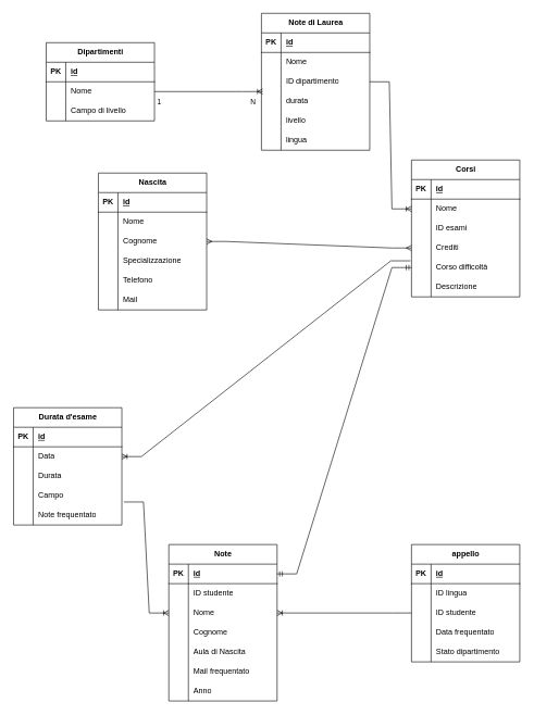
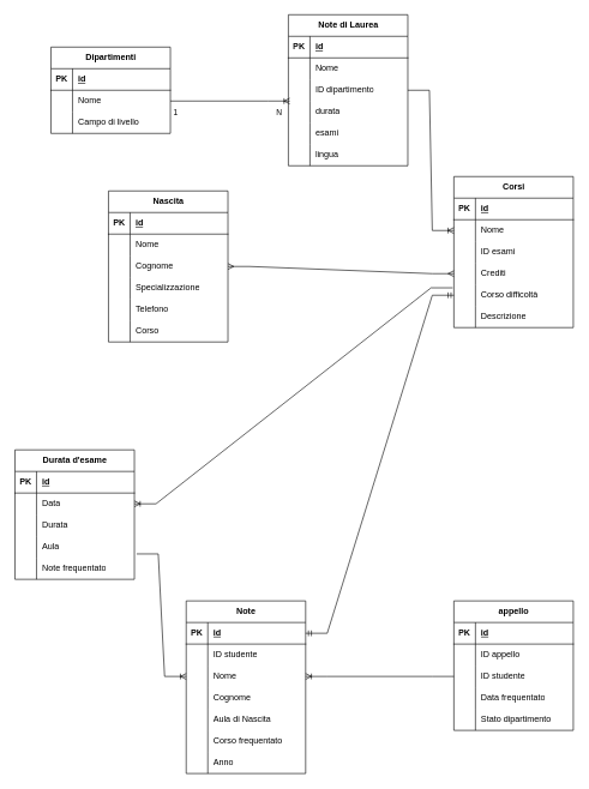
- <mxCell id="27" value="livello" style="shape=partialRectangle;connectable=0;fillColor=none;top=0;left=0;bottom=0;right=0;align=left;spacingLeft=6;overflow=hidden;whiteSpace=wrap;html=1;" parent="25" vertex="1"><mxGeometry x="30" width="136" height="30" as="geometry"><mxRectangle width="136" height="30" as="alternateBounds" /></mxGeometry></mxCell>
+ <mxCell id="27" value="esami" style="shape=partialRectangle;connectable=0;fillColor=none;top=0;left=0;bottom=0;right=0;align=left;spacingLeft=6;overflow=hidden;whiteSpace=wrap;html=1;" parent="25" vertex="1"><mxGeometry x="30" width="136" height="30" as="geometry"><mxRectangle width="136" height="30" as="alternateBounds" /></mxGeometry></mxCell>
- <mxCell id="68" value="Mail" style="shape=partialRectangle;connectable=0;fillColor=none;top=0;left=0;bottom=0;right=0;align=left;spacingLeft=6;overflow=hidden;whiteSpace=wrap;html=1;" parent="66" vertex="1"><mxGeometry x="30" width="136" height="30" as="geometry"><mxRectangle width="136" height="30" as="alternateBounds" /></mxGeometry></mxCell>
+ <mxCell id="68" value="Corso" style="shape=partialRectangle;connectable=0;fillColor=none;top=0;left=0;bottom=0;right=0;align=left;spacingLeft=6;overflow=hidden;whiteSpace=wrap;html=1;" parent="66" vertex="1"><mxGeometry x="30" width="136" height="30" as="geometry"><mxRectangle width="136" height="30" as="alternateBounds" /></mxGeometry></mxCell>
- <mxCell id="81" value="Campo" style="shape=partialRectangle;connectable=0;fillColor=none;top=0;left=0;bottom=0;right=0;align=left;spacingLeft=6;overflow=hidden;whiteSpace=wrap;html=1;" parent="79" vertex="1"><mxGeometry x="30" width="136" height="30" as="geometry"><mxRectangle width="136" height="30" as="alternateBounds" /></mxGeometry></mxCell>
+ <mxCell id="81" value="Aula" style="shape=partialRectangle;connectable=0;fillColor=none;top=0;left=0;bottom=0;right=0;align=left;spacingLeft=6;overflow=hidden;whiteSpace=wrap;html=1;" parent="79" vertex="1"><mxGeometry x="30" width="136" height="30" as="geometry"><mxRectangle width="136" height="30" as="alternateBounds" /></mxGeometry></mxCell>
- <mxCell id="113" value="ID lingua" style="shape=partialRectangle;connectable=0;fillColor=none;top=0;left=0;bottom=0;right=0;align=left;spacingLeft=6;overflow=hidden;whiteSpace=wrap;html=1;" parent="111" vertex="1"><mxGeometry x="30" width="136" height="30" as="geometry"><mxRectangle width="136" height="30" as="alternateBounds" /></mxGeometry></mxCell>
+ <mxCell id="113" value="ID appello" style="shape=partialRectangle;connectable=0;fillColor=none;top=0;left=0;bottom=0;right=0;align=left;spacingLeft=6;overflow=hidden;whiteSpace=wrap;html=1;" parent="111" vertex="1"><mxGeometry x="30" width="136" height="30" as="geometry"><mxRectangle width="136" height="30" as="alternateBounds" /></mxGeometry></mxCell>
- <mxCell id="103" value="Mail frequentato" style="shape=partialRectangle;connectable=0;fillColor=none;top=0;left=0;bottom=0;right=0;align=left;spacingLeft=6;overflow=hidden;whiteSpace=wrap;html=1;" parent="101" vertex="1"><mxGeometry x="30" width="136" height="30" as="geometry"><mxRectangle width="136" height="30" as="alternateBounds" /></mxGeometry></mxCell>
+ <mxCell id="103" value="Corso frequentato" style="shape=partialRectangle;connectable=0;fillColor=none;top=0;left=0;bottom=0;right=0;align=left;spacingLeft=6;overflow=hidden;whiteSpace=wrap;html=1;" parent="101" vertex="1"><mxGeometry x="30" width="136" height="30" as="geometry"><mxRectangle width="136" height="30" as="alternateBounds" /></mxGeometry></mxCell>
